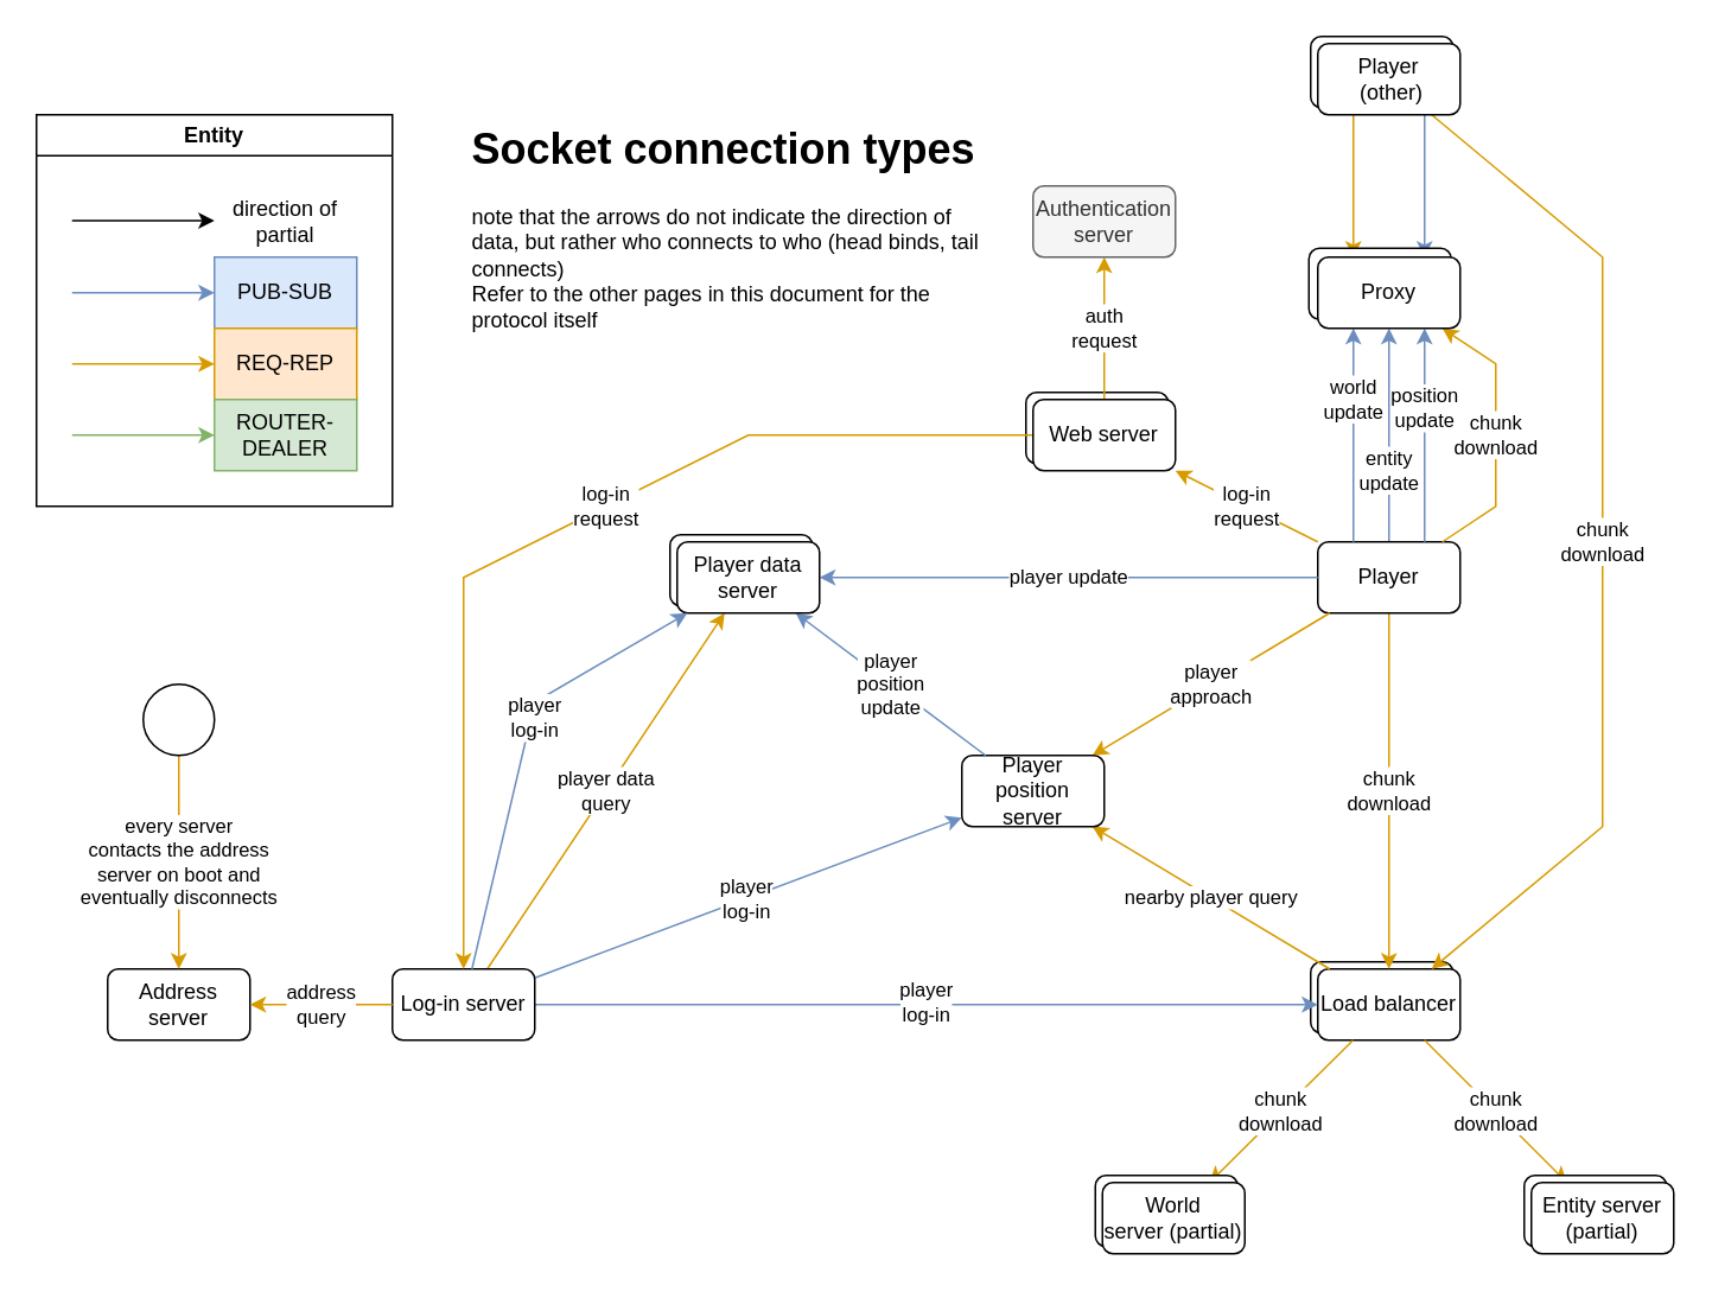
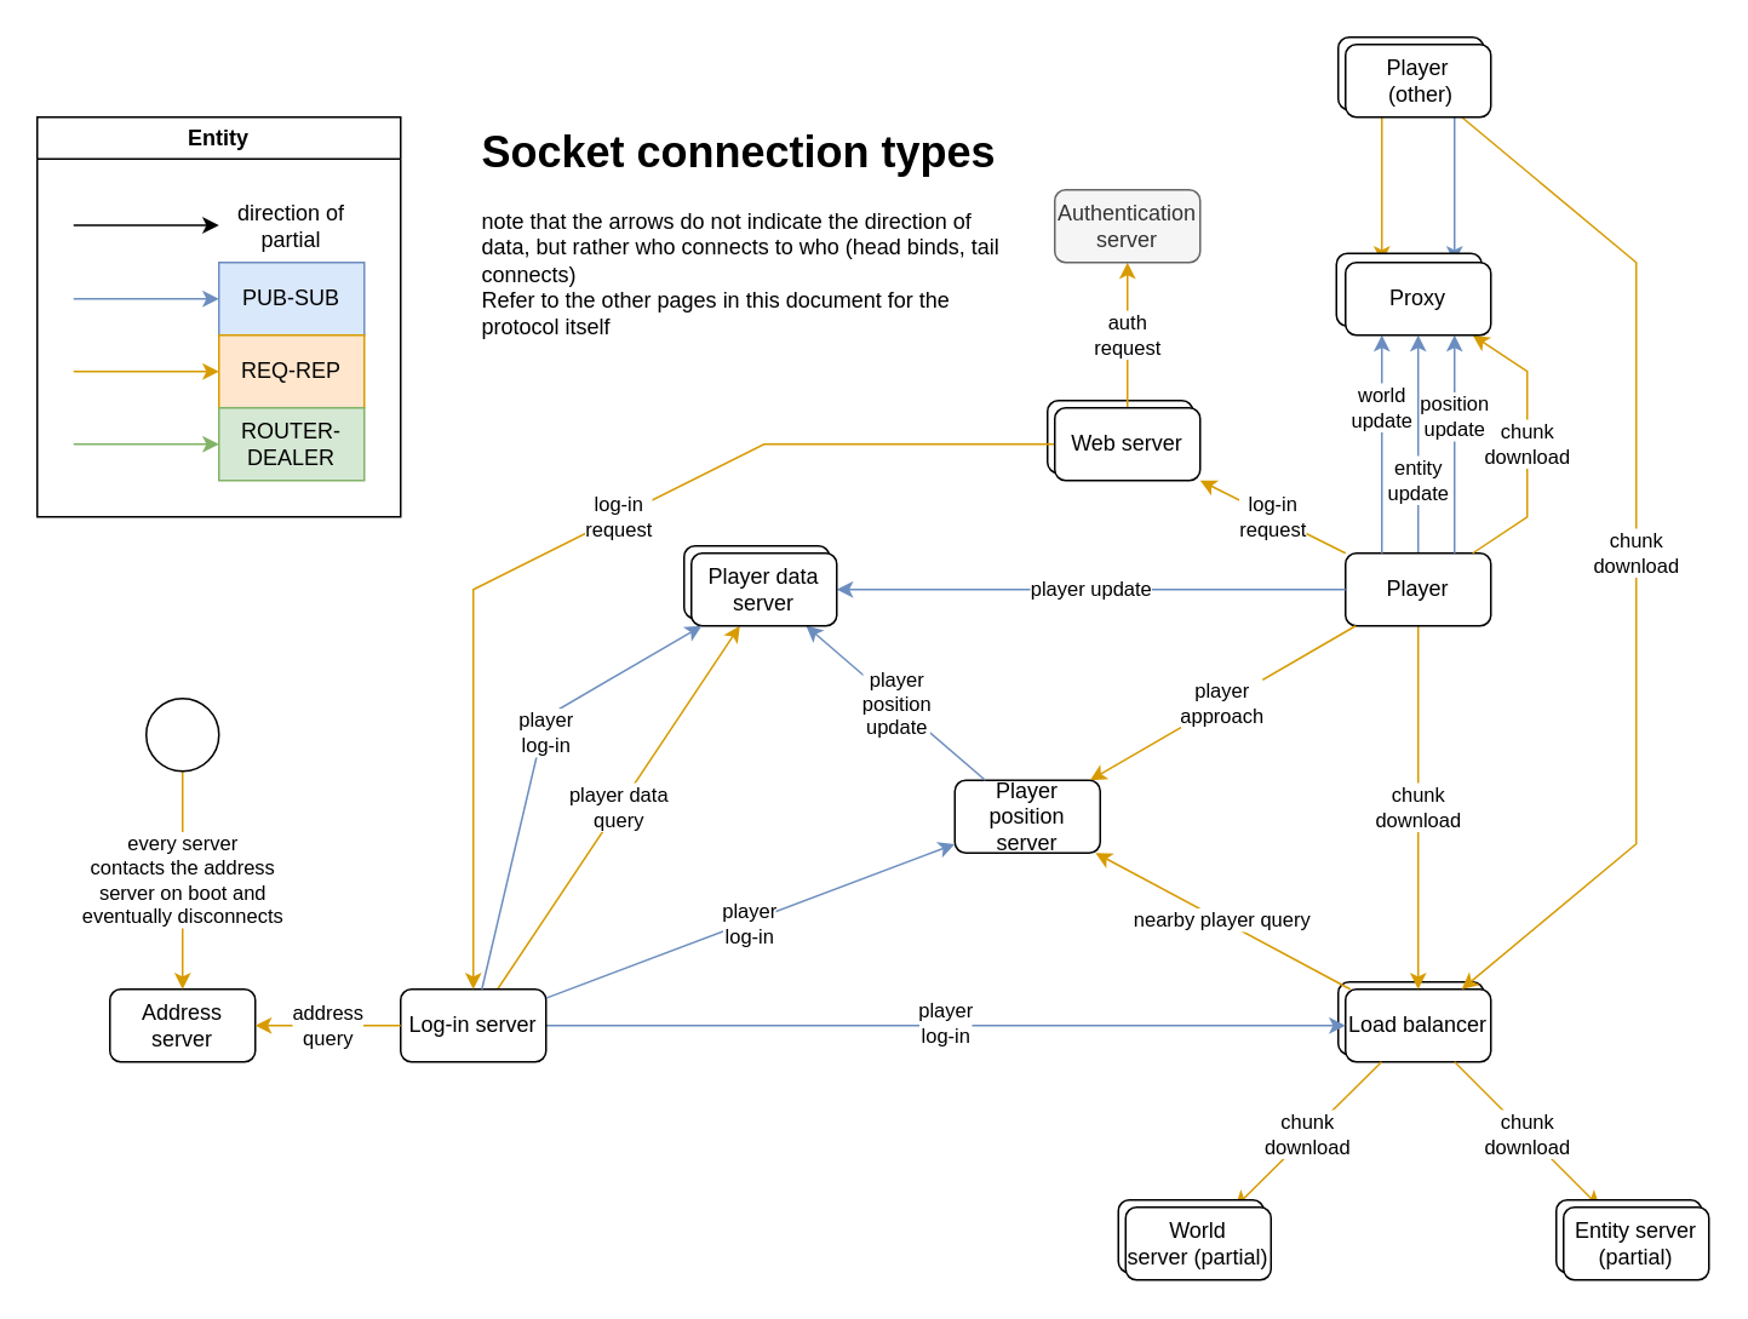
- <mxCell id="41" value="Player position server" style="rounded=1;whiteSpace=wrap;html=1;" parent="1" vertex="1"><mxGeometry x="540" y="424" width="80" height="40" as="geometry" /></mxCell>
+ <mxCell id="41" value="Player position server" style="rounded=1;whiteSpace=wrap;html=1;" parent="1" vertex="1"><mxGeometry x="525" y="429" width="80" height="40" as="geometry" /></mxCell>
